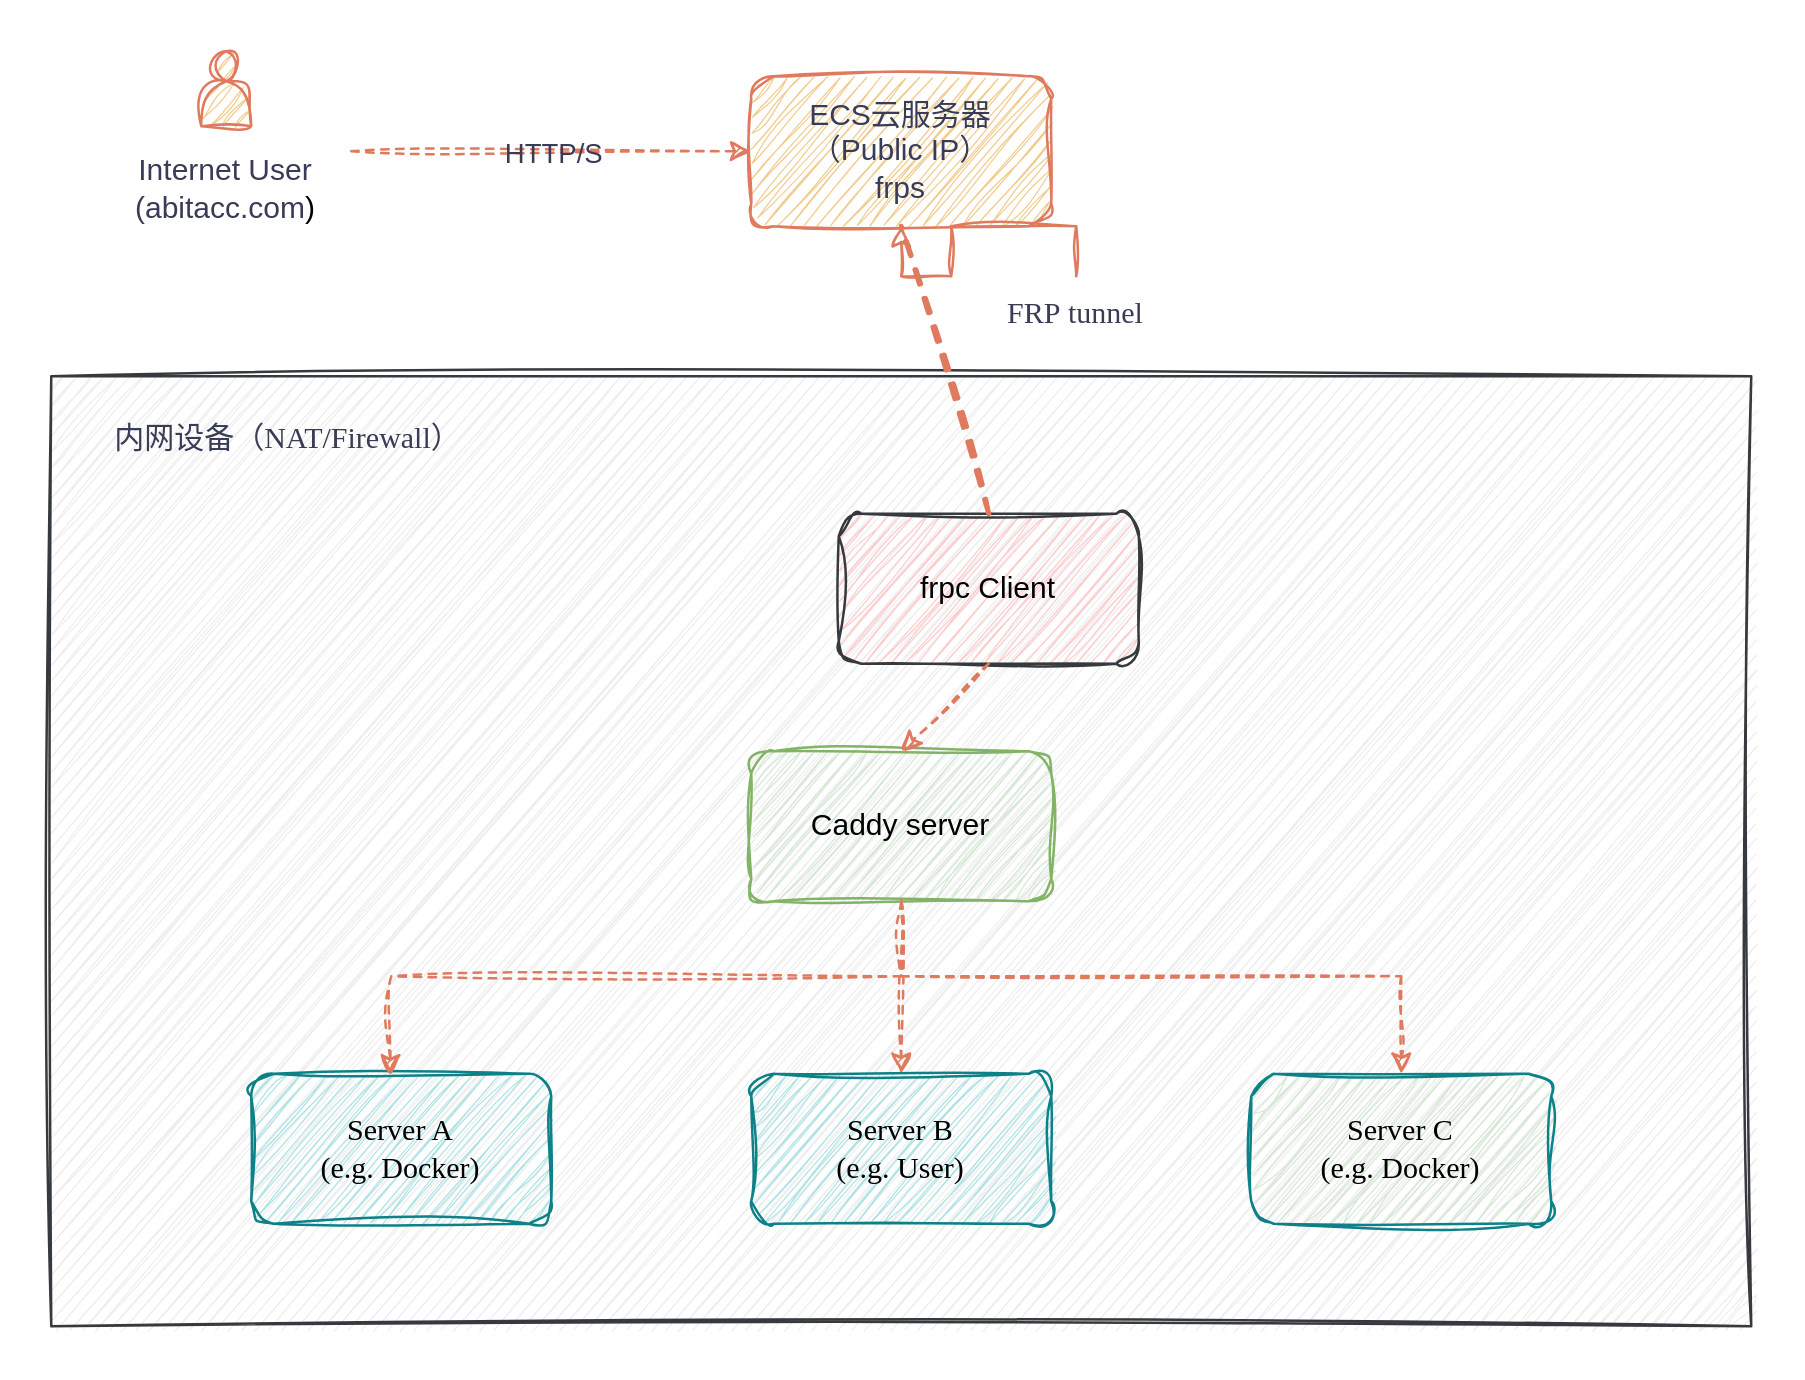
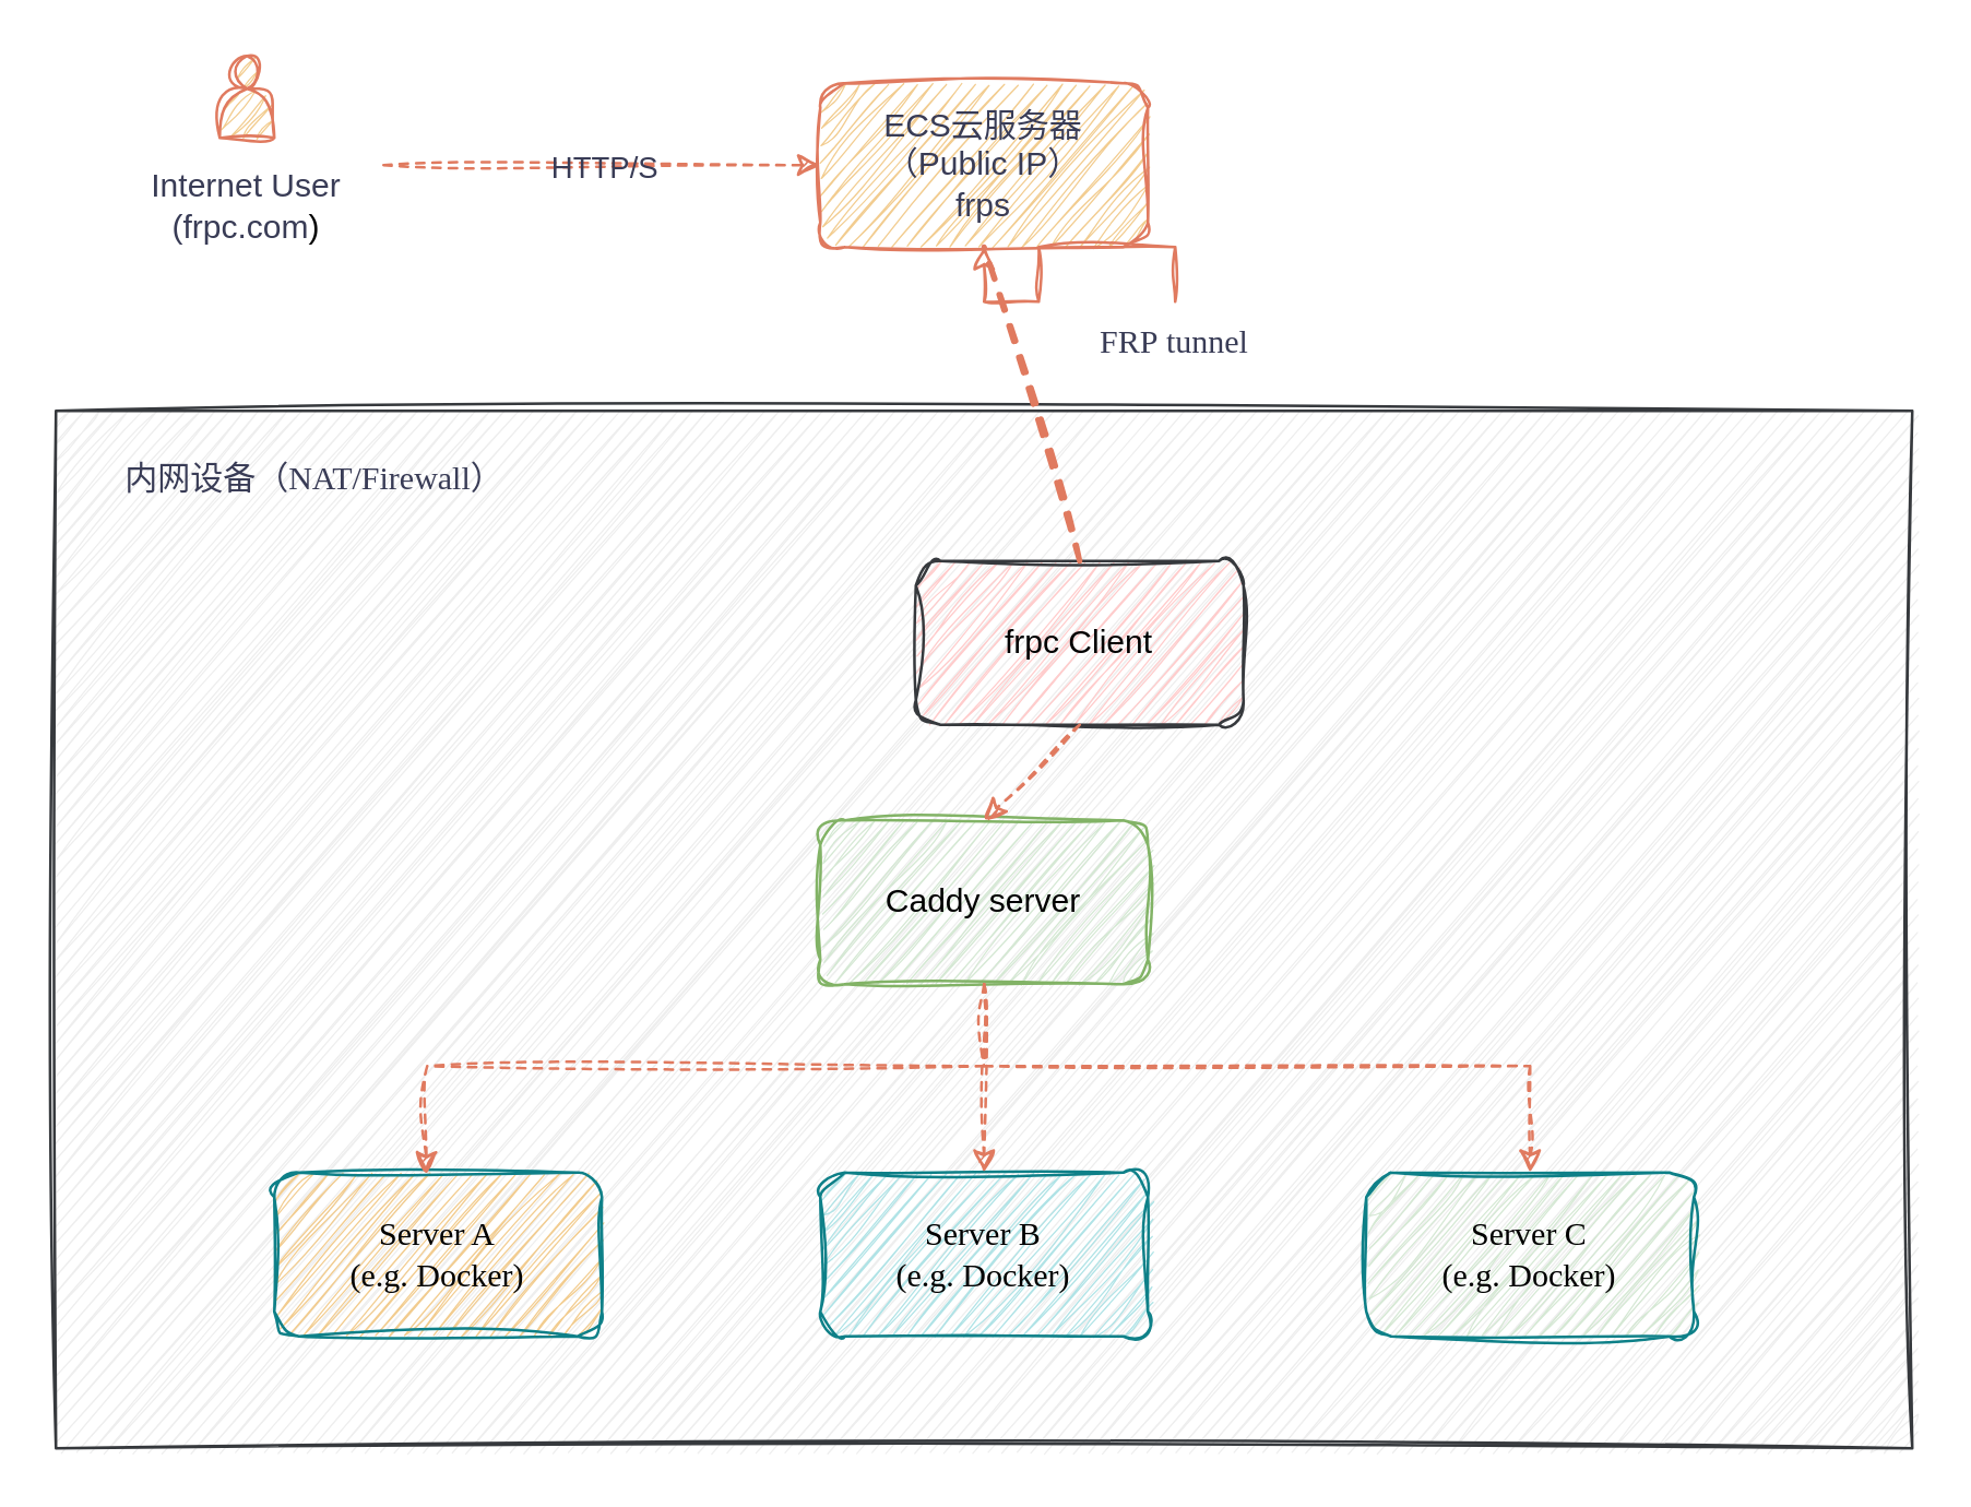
- <mxCell id="3" value="Internet User&lt;div&gt;(abitacc.com&lt;span style=&quot;background-color: transparent; color: light-dark(rgb(0, 0, 0), rgb(255, 255, 255));&quot;&gt;)&lt;/span&gt;&lt;/div&gt;" style="text;html=1;align=center;verticalAlign=middle;whiteSpace=wrap;rounded=0;sketch=1;curveFitting=1;jiggle=2;labelBackgroundColor=none;fontColor=#393C56;" vertex="1" parent="1"><mxGeometry x="40" y="60" width="100" height="30" as="geometry" /></mxCell>
+ <mxCell id="3" value="Internet User&lt;div&gt;(frpc.com&lt;span style=&quot;background-color: transparent; color: light-dark(rgb(0, 0, 0), rgb(255, 255, 255));&quot;&gt;)&lt;/span&gt;&lt;/div&gt;" style="text;html=1;align=center;verticalAlign=middle;whiteSpace=wrap;rounded=0;sketch=1;curveFitting=1;jiggle=2;labelBackgroundColor=none;fontColor=#393C56;" vertex="1" parent="1"><mxGeometry x="40" y="60" width="100" height="30" as="geometry" /></mxCell>
- <mxCell id="10" value="Server A&lt;div&gt;(e.g. Docker)&lt;/div&gt;" style="rounded=1;whiteSpace=wrap;html=1;sketch=1;hachureGap=4;jiggle=2;curveFitting=1;strokeColor=#0e8088;fontFamily=Architects Daughter;fontSource=https%3A%2F%2Ffonts.googleapis.com%2Fcss%3Ffamily%3DArchitects%2BDaughter;fillColor=#b0e3e6;" vertex="1" parent="1"><mxGeometry x="100" y="429" width="120" height="60" as="geometry" /></mxCell>
+ <mxCell id="10" value="Server A&lt;div&gt;(e.g. Docker)&lt;/div&gt;" style="rounded=1;whiteSpace=wrap;html=1;sketch=1;hachureGap=4;jiggle=2;curveFitting=1;strokeColor=#0e8088;fontFamily=Architects Daughter;fontSource=https%3A%2F%2Ffonts.googleapis.com%2Fcss%3Ffamily%3DArchitects%2BDaughter;fillColor=#f2cc8f;" vertex="1" parent="1"><mxGeometry x="100" y="429" width="120" height="60" as="geometry" /></mxCell>
- <mxCell id="11" value="Server B&lt;div&gt;(e.g. User)&lt;/div&gt;" style="rounded=1;whiteSpace=wrap;html=1;sketch=1;hachureGap=4;jiggle=2;curveFitting=1;strokeColor=#0e8088;fontFamily=Architects Daughter;fontSource=https%3A%2F%2Ffonts.googleapis.com%2Fcss%3Ffamily%3DArchitects%2BDaughter;fillColor=#b0e3e6;" vertex="1" parent="1"><mxGeometry x="300" y="429" width="120" height="60" as="geometry" /></mxCell>
+ <mxCell id="11" value="Server B&lt;div&gt;(e.g. Docker)&lt;/div&gt;" style="rounded=1;whiteSpace=wrap;html=1;sketch=1;hachureGap=4;jiggle=2;curveFitting=1;strokeColor=#0e8088;fontFamily=Architects Daughter;fontSource=https%3A%2F%2Ffonts.googleapis.com%2Fcss%3Ffamily%3DArchitects%2BDaughter;fillColor=#b0e3e6;" vertex="1" parent="1"><mxGeometry x="300" y="429" width="120" height="60" as="geometry" /></mxCell>
